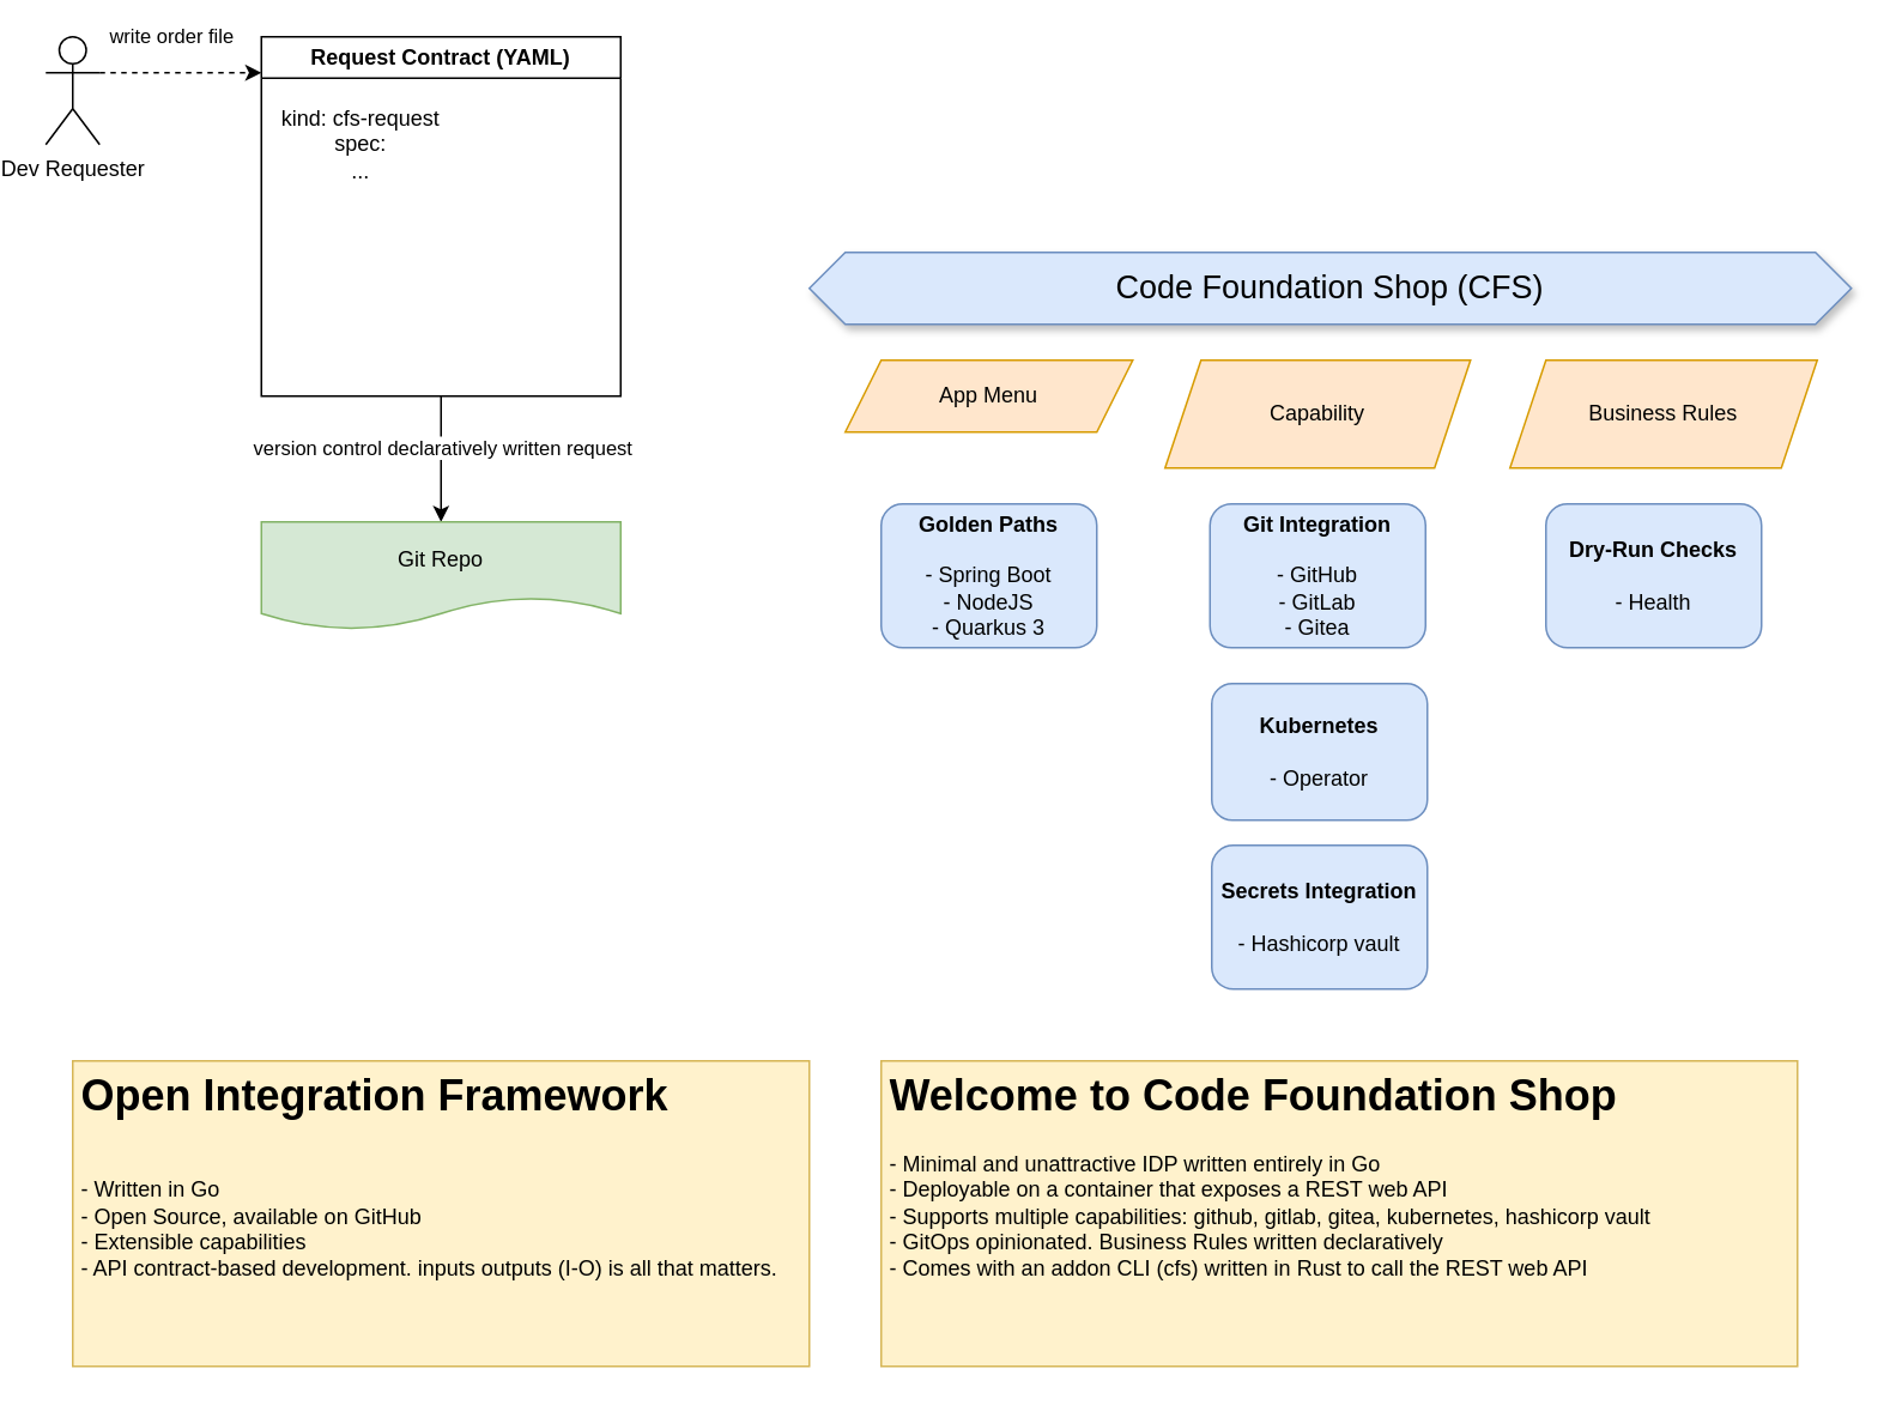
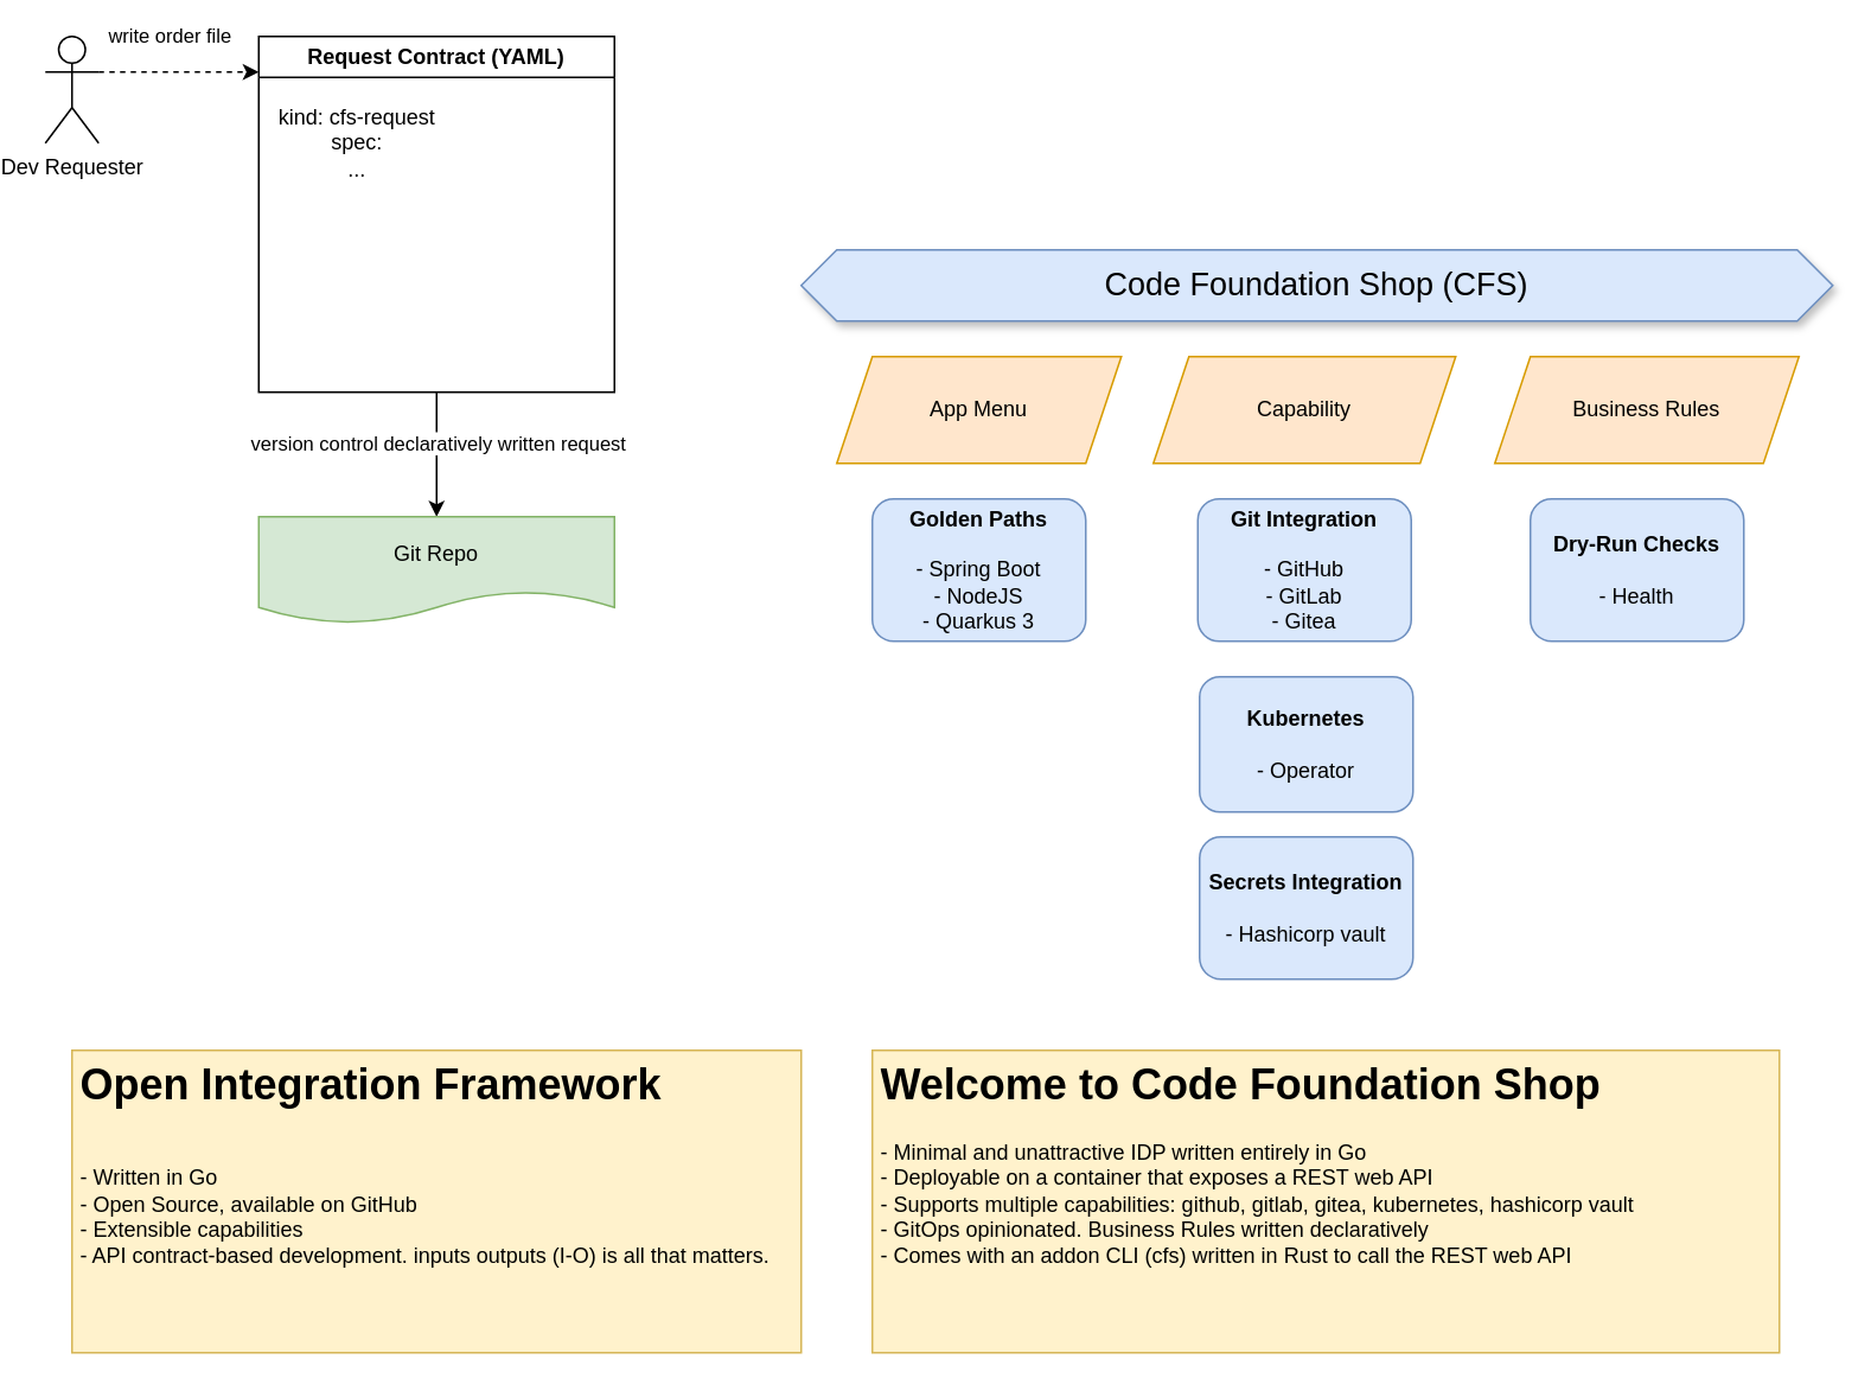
- <mxCell id="3" value="App Menu" style="shape=parallelogram;perimeter=parallelogramPerimeter;whiteSpace=wrap;html=1;fixedSize=1;fillColor=#ffe6cc;strokeColor=#d79b00;" parent="1" vertex="1"><mxGeometry x="465" y="200" width="160" height="40" as="geometry" /></mxCell>
+ <mxCell id="3" value="App Menu" style="shape=parallelogram;perimeter=parallelogramPerimeter;whiteSpace=wrap;html=1;fixedSize=1;fillColor=#ffe6cc;strokeColor=#d79b00;" parent="1" vertex="1"><mxGeometry x="465" y="200" width="160" height="60" as="geometry" /></mxCell>
